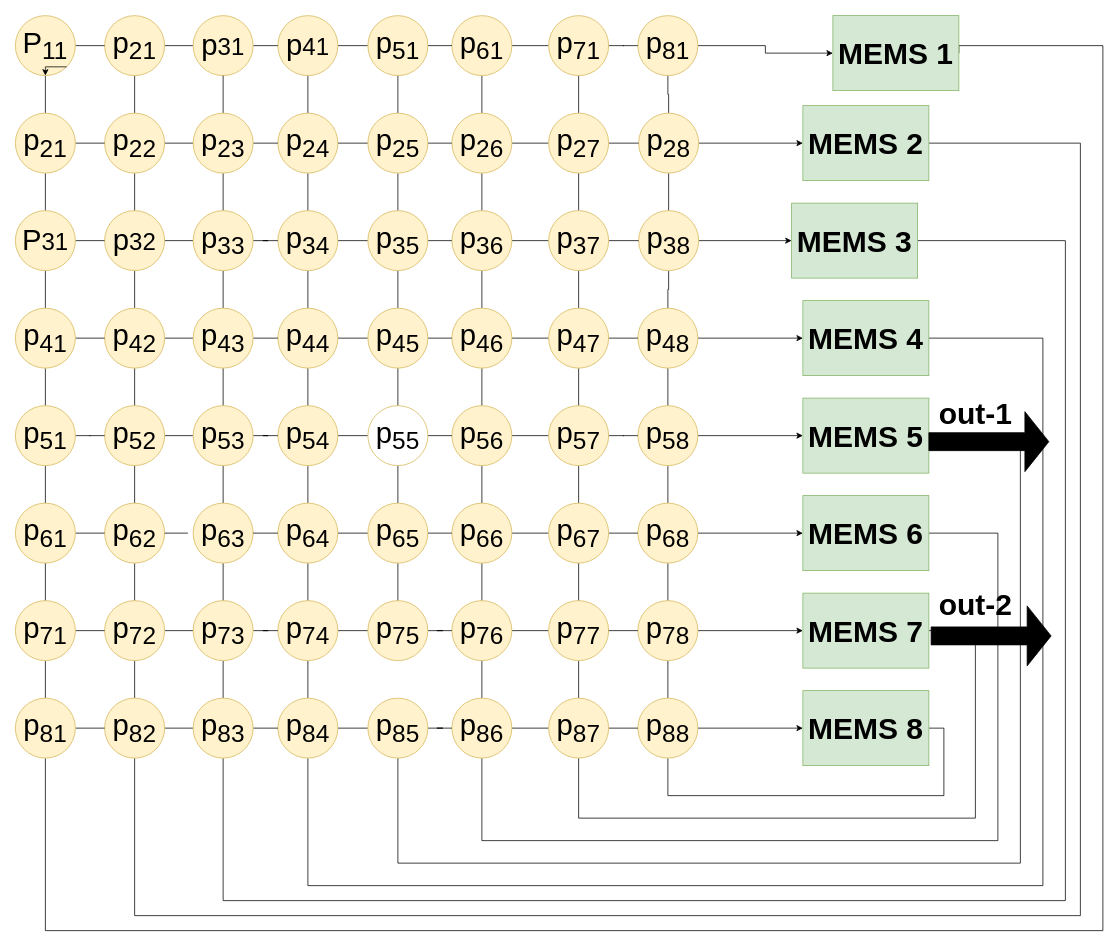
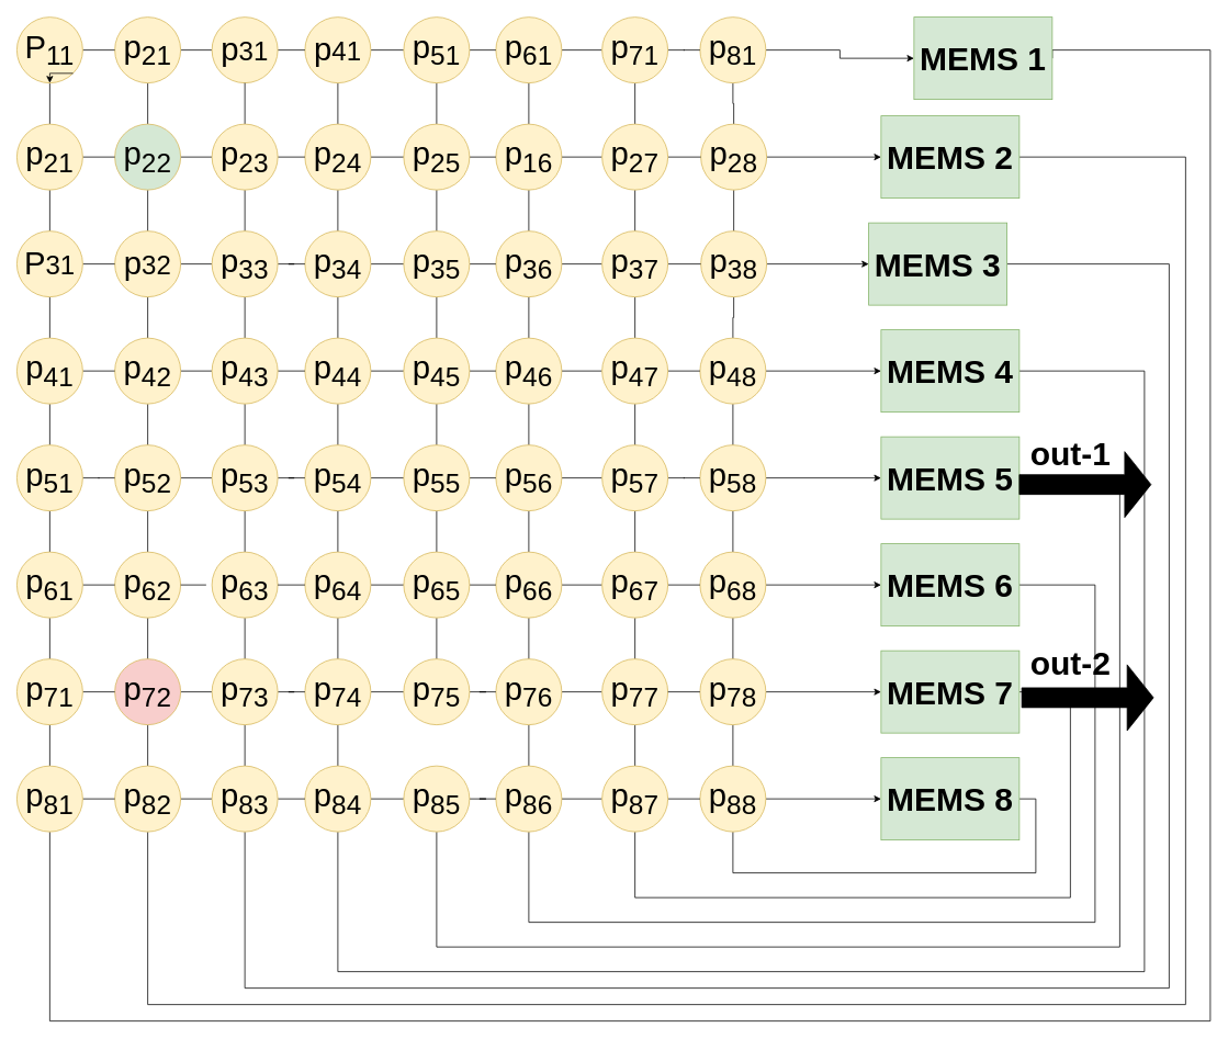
- <mxCell id="53" value="&lt;span style=&quot;font-size: 39px&quot;&gt;p&lt;sub&gt;22&lt;/sub&gt;&lt;/span&gt;" style="ellipse;whiteSpace=wrap;html=1;aspect=fixed;fillColor=#fff2cc;strokeColor=#d6b656;" parent="26" vertex="1"><mxGeometry x="119" y="130" width="80" height="80" as="geometry" /></mxCell>
+ <mxCell id="53" value="&lt;span style=&quot;font-size: 39px&quot;&gt;p&lt;sub&gt;22&lt;/sub&gt;&lt;/span&gt;" style="ellipse;whiteSpace=wrap;html=1;aspect=fixed;fillColor=#d5e8d4;strokeColor=#d6b656;" parent="26" vertex="1"><mxGeometry x="119" y="130" width="80" height="80" as="geometry" /></mxCell>
- <mxCell id="62" value="&lt;span style=&quot;font-size: 39px&quot;&gt;p&lt;sub&gt;26&lt;/sub&gt;&lt;/span&gt;" style="ellipse;whiteSpace=wrap;html=1;aspect=fixed;fillColor=#fff2cc;strokeColor=#d6b656;" parent="26" vertex="1"><mxGeometry x="582.0" y="130" width="80" height="80" as="geometry" /></mxCell>
+ <mxCell id="62" value="&lt;span style=&quot;font-size: 39px&quot;&gt;p&lt;sub&gt;16&lt;/sub&gt;&lt;/span&gt;" style="ellipse;whiteSpace=wrap;html=1;aspect=fixed;fillColor=#fff2cc;strokeColor=#d6b656;" parent="26" vertex="1"><mxGeometry x="582.0" y="130" width="80" height="80" as="geometry" /></mxCell>
- <mxCell id="135" value="&lt;span style=&quot;font-size: 39px&quot;&gt;p&lt;sub&gt;55&lt;/sub&gt;&lt;/span&gt;" style="ellipse;whiteSpace=wrap;html=1;aspect=fixed;fillColor=#ffffff;strokeColor=#d6b656;" parent="26" vertex="1"><mxGeometry x="470.0" y="520" width="80" height="80" as="geometry" /></mxCell>
+ <mxCell id="135" value="&lt;span style=&quot;font-size: 39px&quot;&gt;p&lt;sub&gt;55&lt;/sub&gt;&lt;/span&gt;" style="ellipse;whiteSpace=wrap;html=1;aspect=fixed;fillColor=#fff2cc;strokeColor=#d6b656;" parent="26" vertex="1"><mxGeometry x="470.0" y="520" width="80" height="80" as="geometry" /></mxCell>
- <mxCell id="167" value="&lt;span style=&quot;font-size: 39px&quot;&gt;p&lt;sub&gt;72&lt;/sub&gt;&lt;/span&gt;" style="ellipse;whiteSpace=wrap;html=1;aspect=fixed;fillColor=#fff2cc;strokeColor=#d6b656;" parent="26" vertex="1"><mxGeometry x="119" y="780" width="80" height="80" as="geometry" /></mxCell>
+ <mxCell id="167" value="&lt;span style=&quot;font-size: 39px&quot;&gt;p&lt;sub&gt;72&lt;/sub&gt;&lt;/span&gt;" style="ellipse;whiteSpace=wrap;html=1;aspect=fixed;fillColor=#f8cecc;strokeColor=#d6b656;" parent="26" vertex="1"><mxGeometry x="119" y="780" width="80" height="80" as="geometry" /></mxCell>
